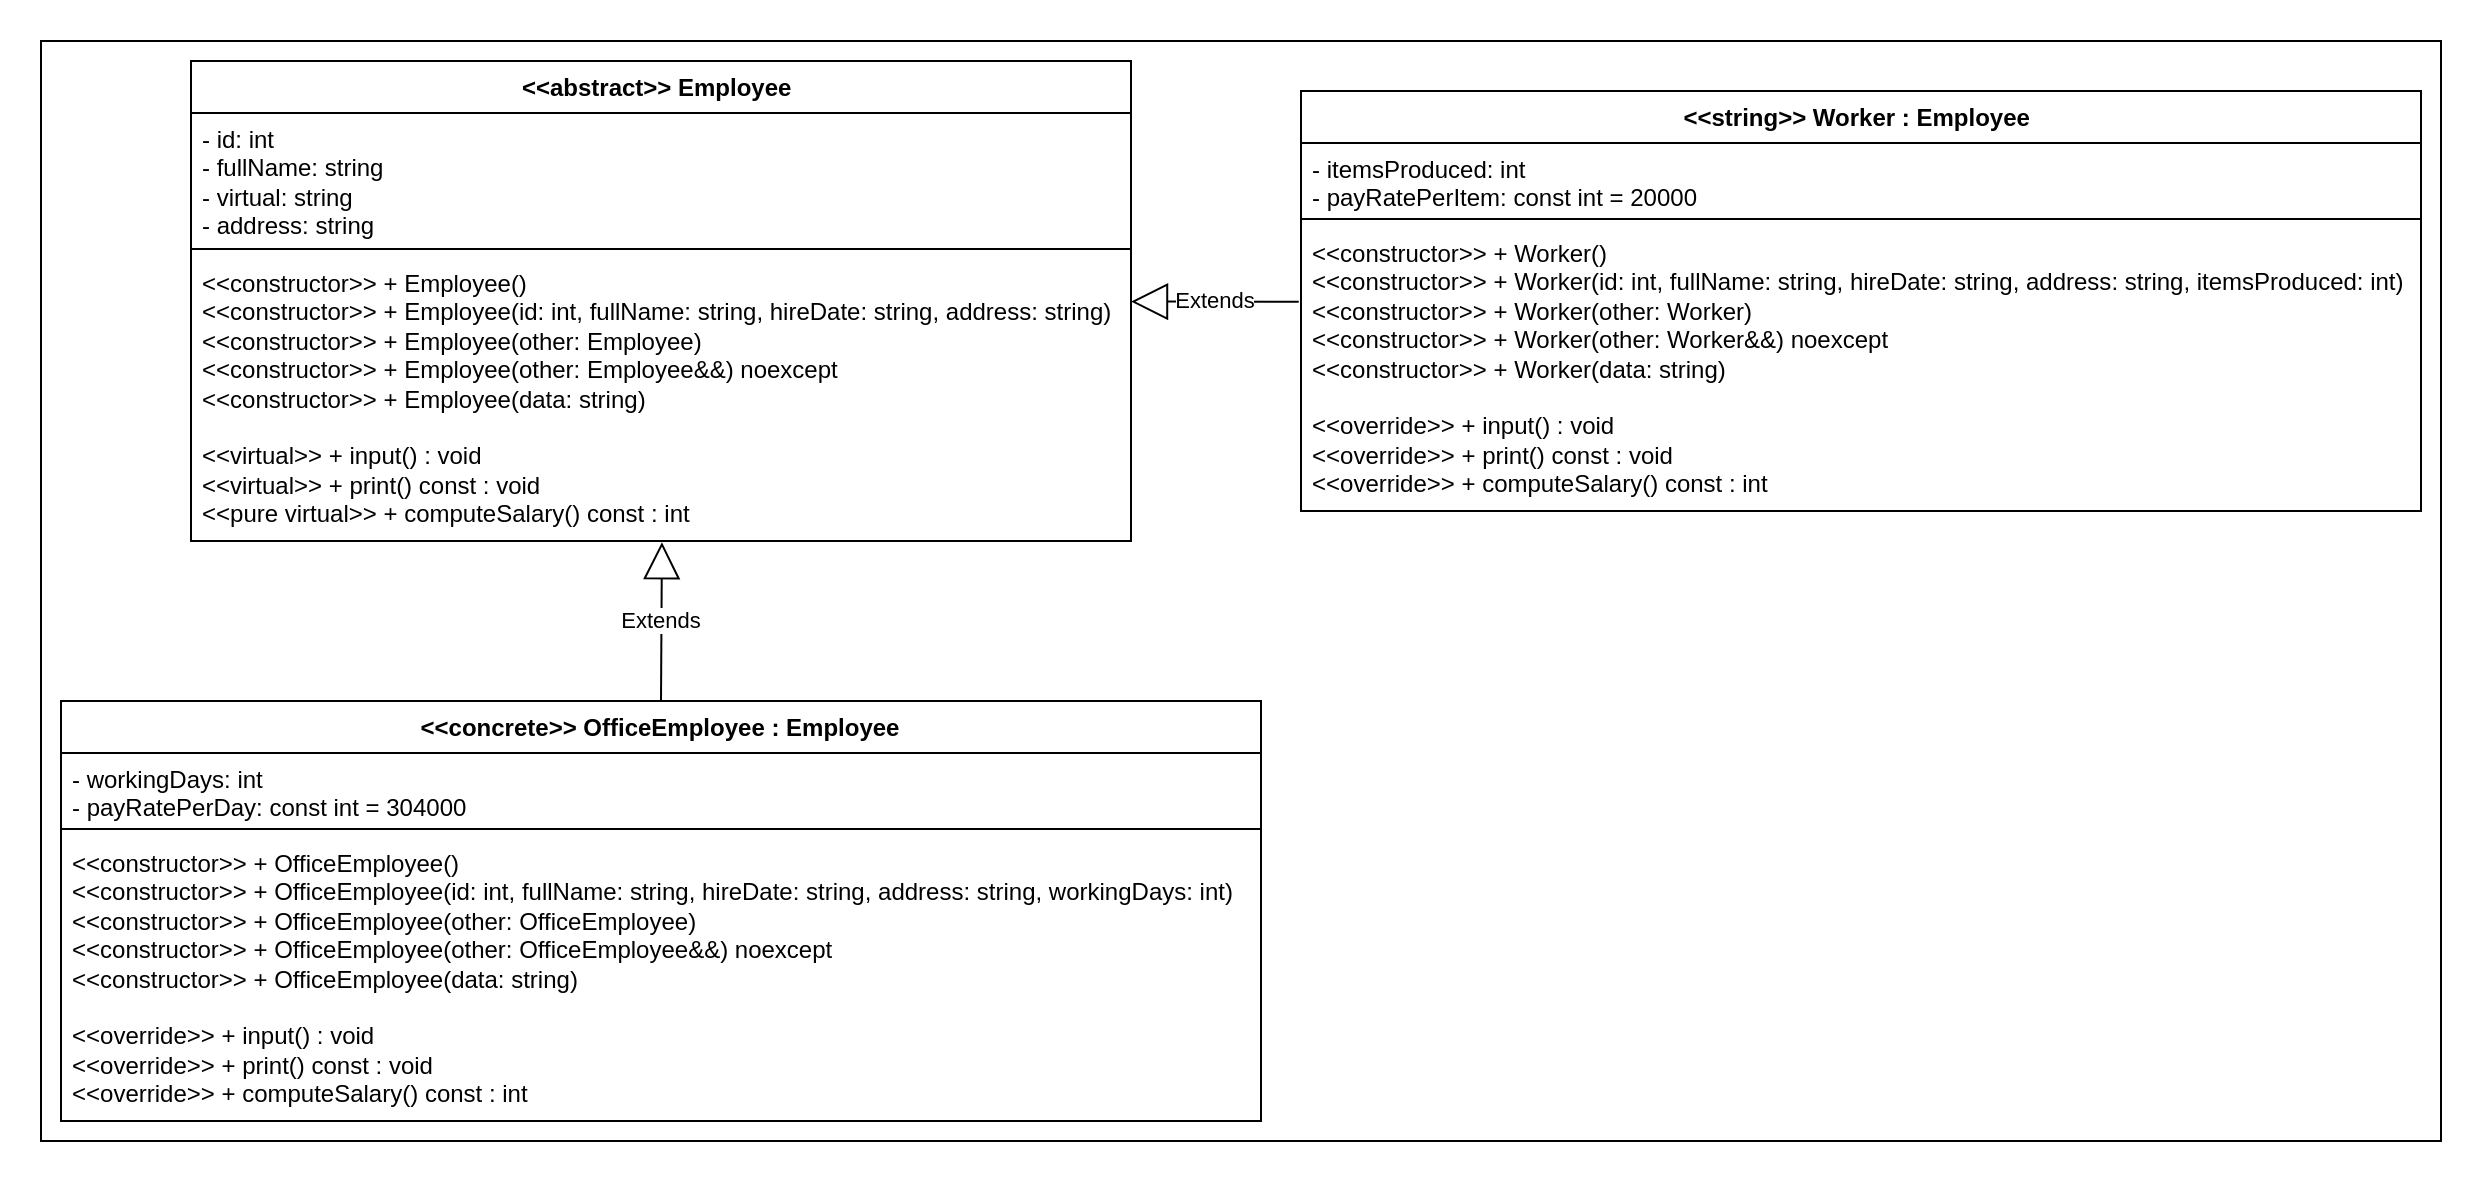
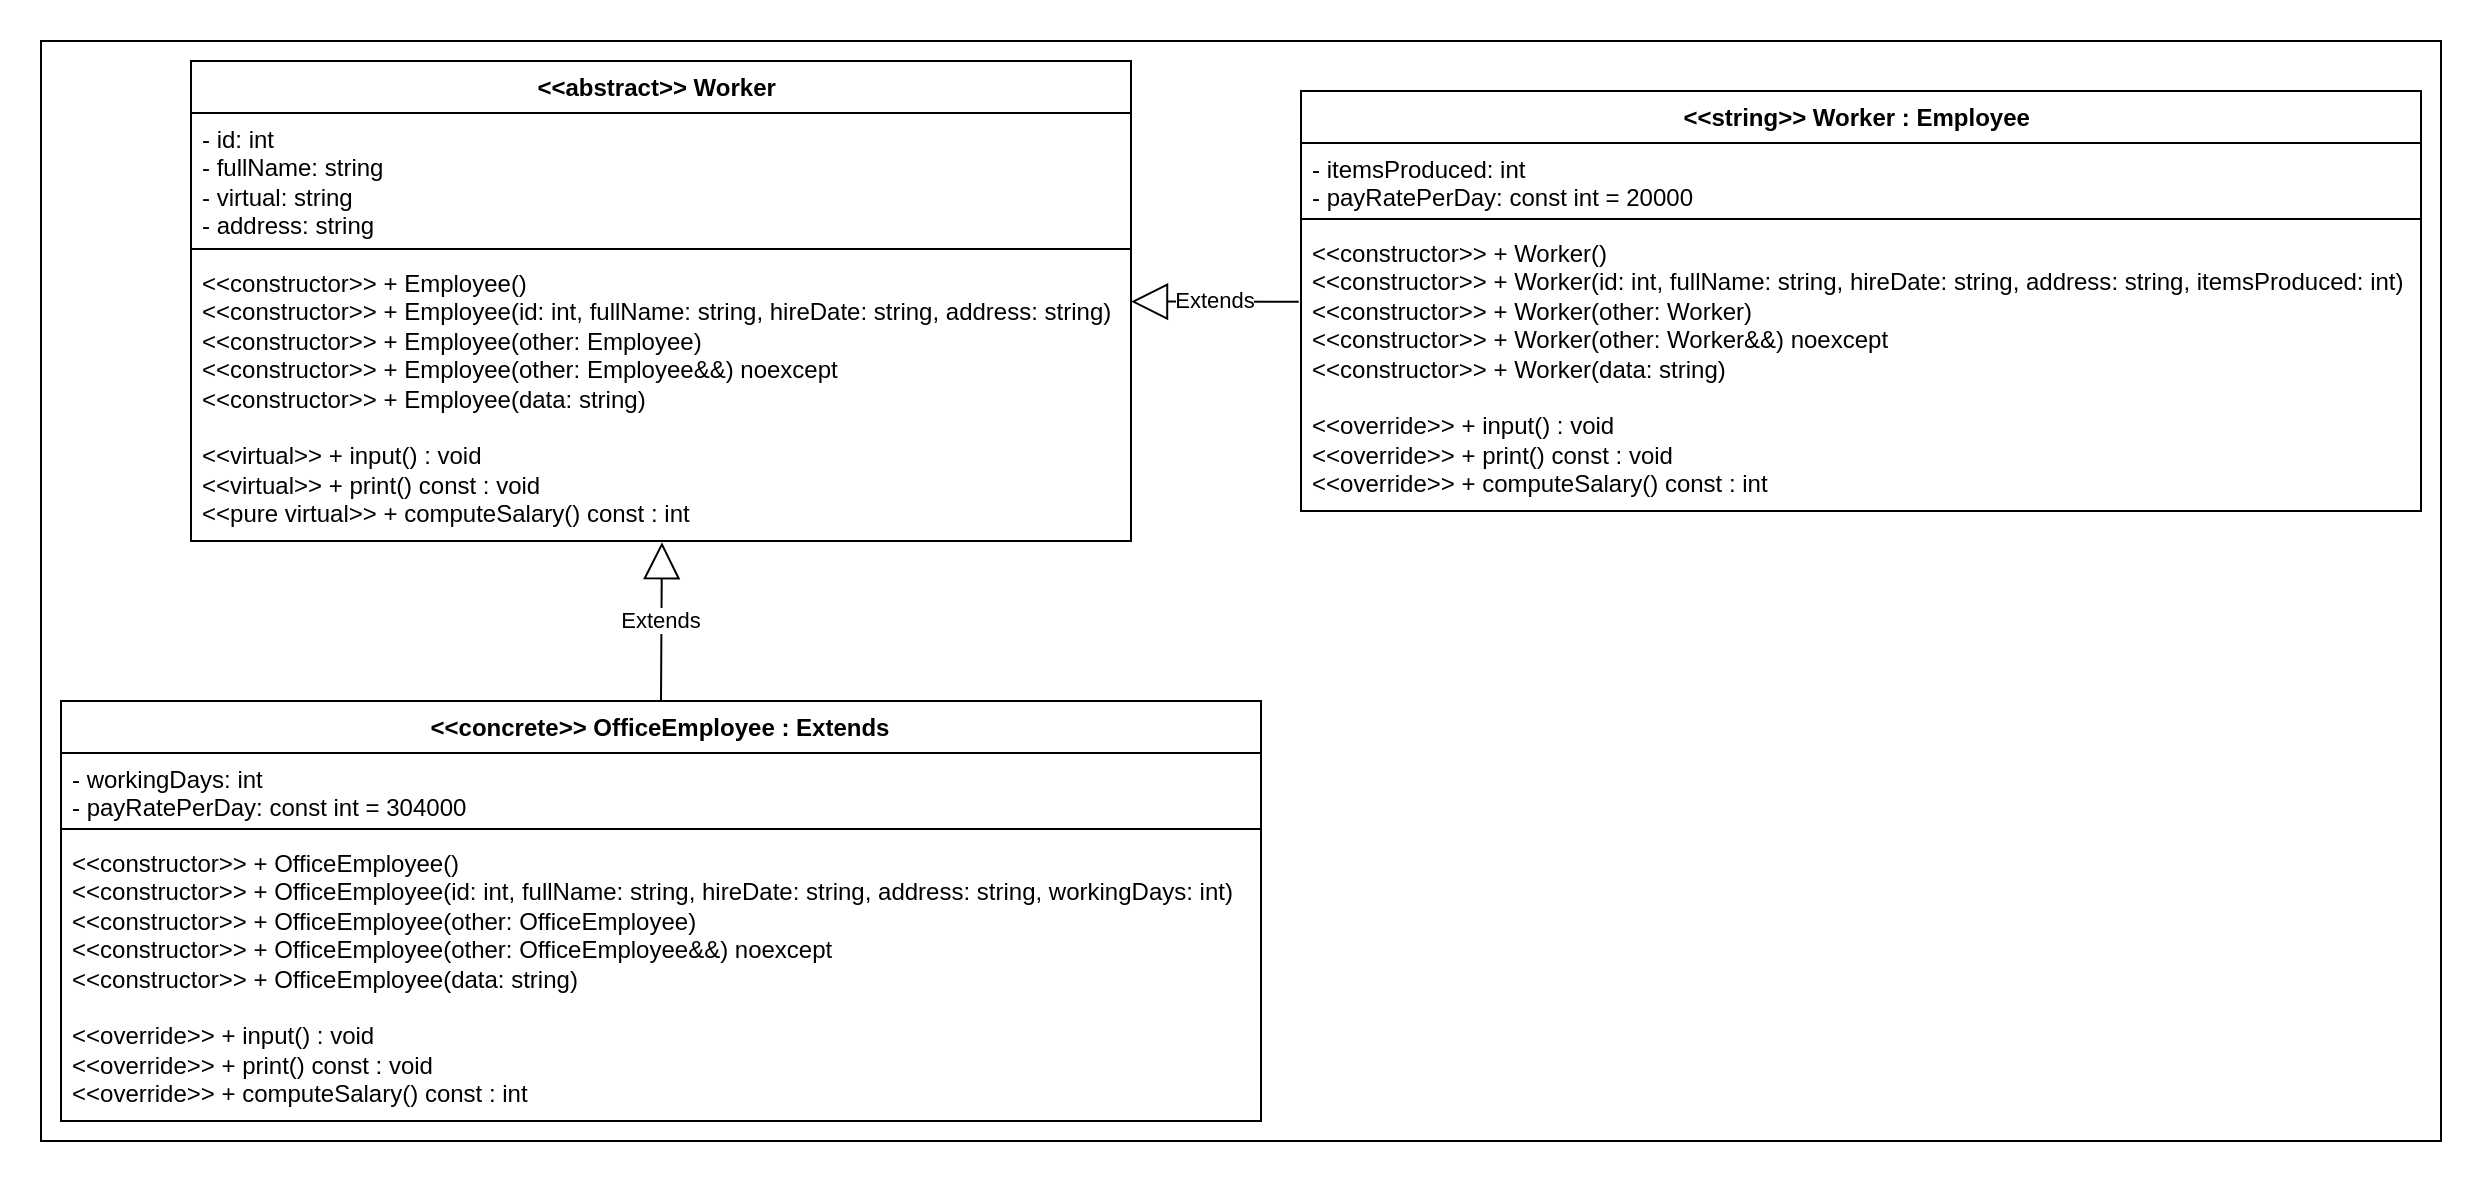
- <mxCell id="3" value="&amp;lt;&amp;lt;&lt;span class=&quot;hljs-keyword&quot;&gt;abstract&lt;/span&gt;&amp;gt;&amp;gt;          Employee&amp;nbsp;" style="swimlane;fontStyle=1;align=center;verticalAlign=top;childLayout=stackLayout;horizontal=1;startSize=26;horizontalStack=0;resizeParent=1;resizeParentMax=0;resizeLast=0;collapsible=1;marginBottom=0;whiteSpace=wrap;html=1;" parent="1" vertex="1"><mxGeometry x="95" y="30" width="470" height="240" as="geometry" /></mxCell>
+ <mxCell id="3" value="&amp;lt;&amp;lt;&lt;span class=&quot;hljs-keyword&quot;&gt;abstract&lt;/span&gt;&amp;gt;&amp;gt;          Worker&amp;nbsp;" style="swimlane;fontStyle=1;align=center;verticalAlign=top;childLayout=stackLayout;horizontal=1;startSize=26;horizontalStack=0;resizeParent=1;resizeParentMax=0;resizeLast=0;collapsible=1;marginBottom=0;whiteSpace=wrap;html=1;" parent="1" vertex="1"><mxGeometry x="95" y="30" width="470" height="240" as="geometry" /></mxCell>
- <mxCell id="12" value="- itemsProduced: &lt;span class=&quot;hljs-keyword&quot;&gt;int&lt;/span&gt;&lt;br/&gt;    - payRatePerItem: &lt;span class=&quot;hljs-keyword&quot;&gt;const&lt;/span&gt; &lt;span class=&quot;hljs-variable constant_&quot;&gt;int&lt;/span&gt; = &lt;span class=&quot;hljs-number&quot;&gt;20000&lt;/span&gt;" style="text;strokeColor=none;fillColor=none;align=left;verticalAlign=top;spacingLeft=4;spacingRight=4;overflow=hidden;rotatable=0;points=[[0,0.5],[1,0.5]];portConstraint=eastwest;whiteSpace=wrap;html=1;" parent="11" vertex="1"><mxGeometry y="26" width="560" height="34" as="geometry" /></mxCell>
+ <mxCell id="12" value="- itemsProduced: &lt;span class=&quot;hljs-keyword&quot;&gt;int&lt;/span&gt;&lt;br/&gt;    - payRatePerDay: &lt;span class=&quot;hljs-keyword&quot;&gt;const&lt;/span&gt; &lt;span class=&quot;hljs-variable constant_&quot;&gt;int&lt;/span&gt; = &lt;span class=&quot;hljs-number&quot;&gt;20000&lt;/span&gt;" style="text;strokeColor=none;fillColor=none;align=left;verticalAlign=top;spacingLeft=4;spacingRight=4;overflow=hidden;rotatable=0;points=[[0,0.5],[1,0.5]];portConstraint=eastwest;whiteSpace=wrap;html=1;" parent="11" vertex="1"><mxGeometry y="26" width="560" height="34" as="geometry" /></mxCell>
- <mxCell id="7" value="    &amp;lt;&amp;lt;concrete&amp;gt;&amp;gt;          OfficeEmployee : Employee&lt;br/&gt;&lt;br&gt;      " style="swimlane;fontStyle=1;align=center;verticalAlign=top;childLayout=stackLayout;horizontal=1;startSize=26;horizontalStack=0;resizeParent=1;resizeParentMax=0;resizeLast=0;collapsible=1;marginBottom=0;whiteSpace=wrap;html=1;" parent="1" vertex="1"><mxGeometry x="30" y="350" width="600" height="210" as="geometry" /></mxCell>
+ <mxCell id="7" value="    &amp;lt;&amp;lt;concrete&amp;gt;&amp;gt;          OfficeEmployee : Extends&lt;br/&gt;&lt;br&gt;      " style="swimlane;fontStyle=1;align=center;verticalAlign=top;childLayout=stackLayout;horizontal=1;startSize=26;horizontalStack=0;resizeParent=1;resizeParentMax=0;resizeLast=0;collapsible=1;marginBottom=0;whiteSpace=wrap;html=1;" parent="1" vertex="1"><mxGeometry x="30" y="350" width="600" height="210" as="geometry" /></mxCell>
